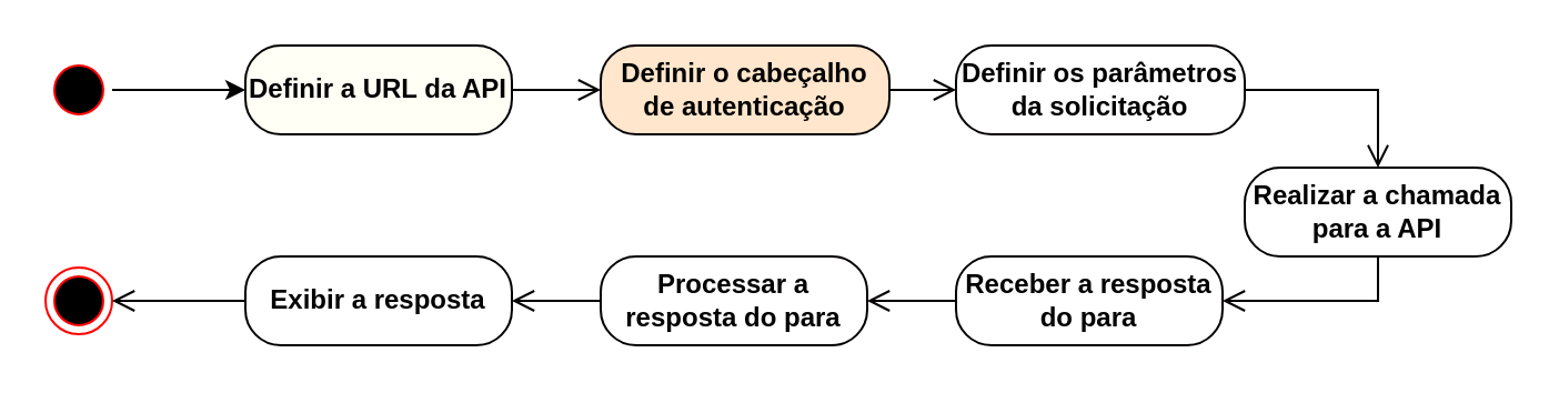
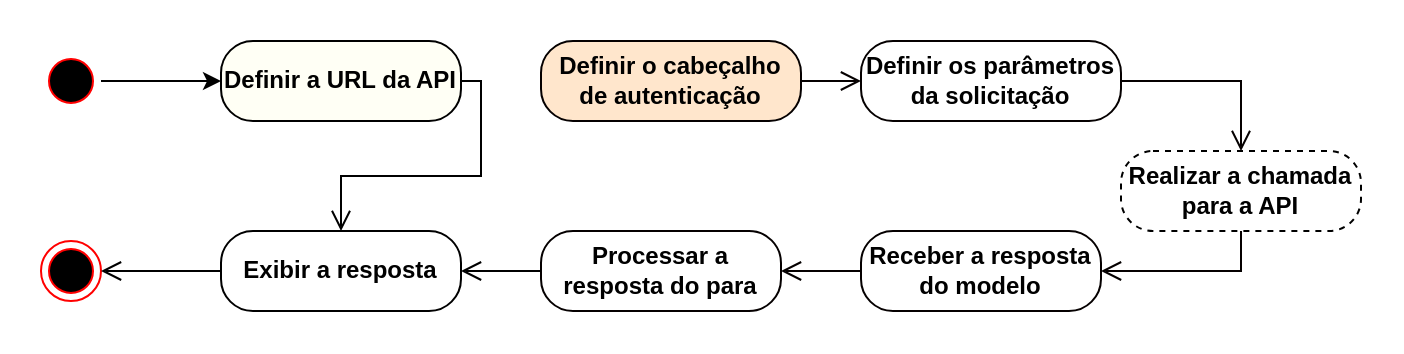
- <mxCell id="13" value="" style="edgeStyle=orthogonalEdgeStyle;html=1;verticalAlign=bottom;endArrow=open;endSize=8;strokeColor=#000000;rounded=0;entryX=0;entryY=0.5;entryDx=0;entryDy=0;exitX=1;exitY=0.5;exitDx=0;exitDy=0;" parent="1" source="4" target="5" edge="1"><mxGeometry relative="1" as="geometry"><mxPoint x="120" y="50" as="targetPoint" /><mxPoint x="60" y="50" as="sourcePoint" /></mxGeometry></mxCell>
+ <mxCell id="13" value="" style="edgeStyle=orthogonalEdgeStyle;html=1;verticalAlign=bottom;endArrow=open;endSize=8;strokeColor=#000000;rounded=0;exitX=1;exitY=0.5;exitDx=0;exitDy=0;" parent="1" source="4" target="9" edge="1"><mxGeometry relative="1" as="geometry"><mxPoint x="120" y="50" as="targetPoint" /><mxPoint x="60" y="50" as="sourcePoint" /></mxGeometry></mxCell>
- <mxCell id="7" value="&lt;b&gt;Realizar a chamada para a API&lt;/b&gt;" style="rounded=1;whiteSpace=wrap;html=1;arcSize=40;fontColor=#000000;fillColor=#FFFFFF;strokeColor=#000000;" parent="1" vertex="1"><mxGeometry x="560" y="75" width="120" height="40" as="geometry" /></mxCell>
+ <mxCell id="7" value="&lt;b&gt;Realizar a chamada para a API&lt;/b&gt;" style="rounded=1;whiteSpace=wrap;html=1;arcSize=40;fontColor=#000000;fillColor=#FFFFFF;strokeColor=#000000;dashed=1;" parent="1" vertex="1"><mxGeometry x="560" y="75" width="120" height="40" as="geometry" /></mxCell>
- <mxCell id="8" value="&lt;b&gt;Receber a resposta do para&lt;/b&gt;" style="rounded=1;whiteSpace=wrap;html=1;arcSize=40;fontColor=#000000;fillColor=#FFFFFF;strokeColor=#050000;" parent="1" vertex="1"><mxGeometry x="430" y="115" width="120" height="40" as="geometry" /></mxCell>
+ <mxCell id="8" value="&lt;b&gt;Receber a resposta do modelo&lt;/b&gt;" style="rounded=1;whiteSpace=wrap;html=1;arcSize=40;fontColor=#000000;fillColor=#FFFFFF;strokeColor=#050000;" parent="1" vertex="1"><mxGeometry x="430" y="115" width="120" height="40" as="geometry" /></mxCell>
